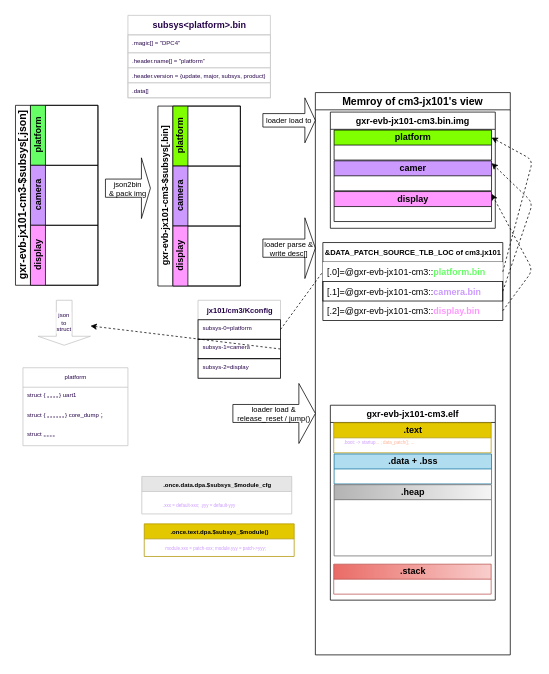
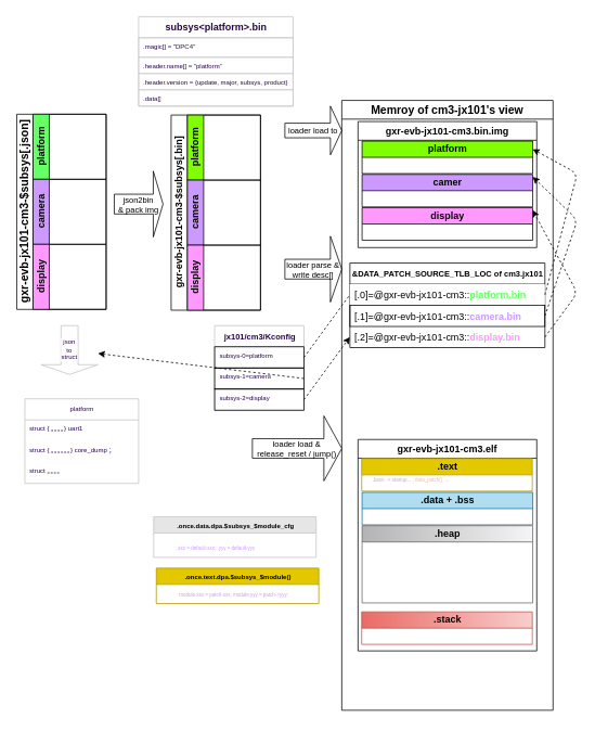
+ <mxCell id="46" style="edgeStyle=none;html=1;exitX=1;exitY=0.5;exitDx=0;exitDy=0;entryX=0;entryY=0.5;entryDx=0;entryDy=0;dashed=1;fontSize=8;fontColor=#260449;" edge="1" parent="1" source="36" target="17"><mxGeometry relative="1" as="geometry" /></mxCell>
